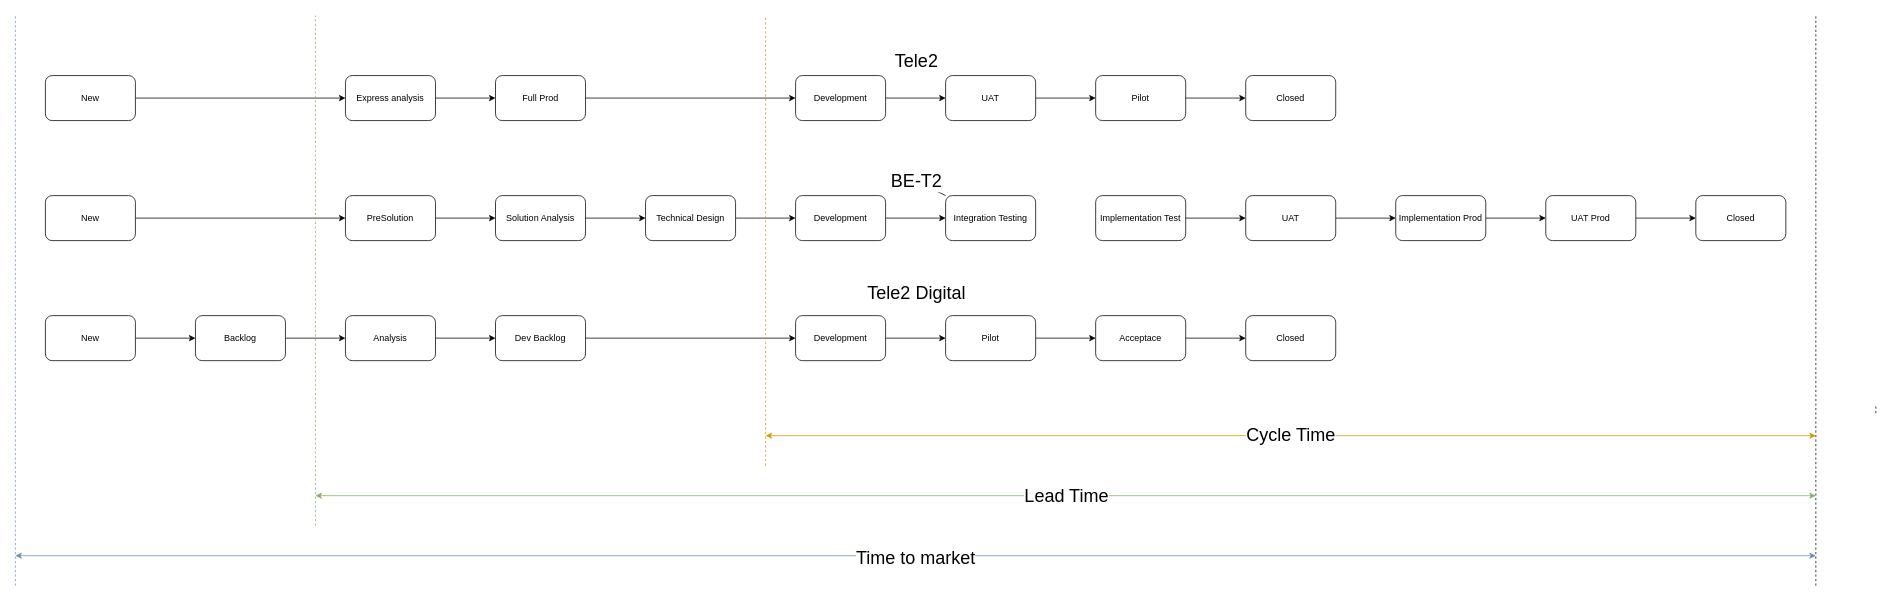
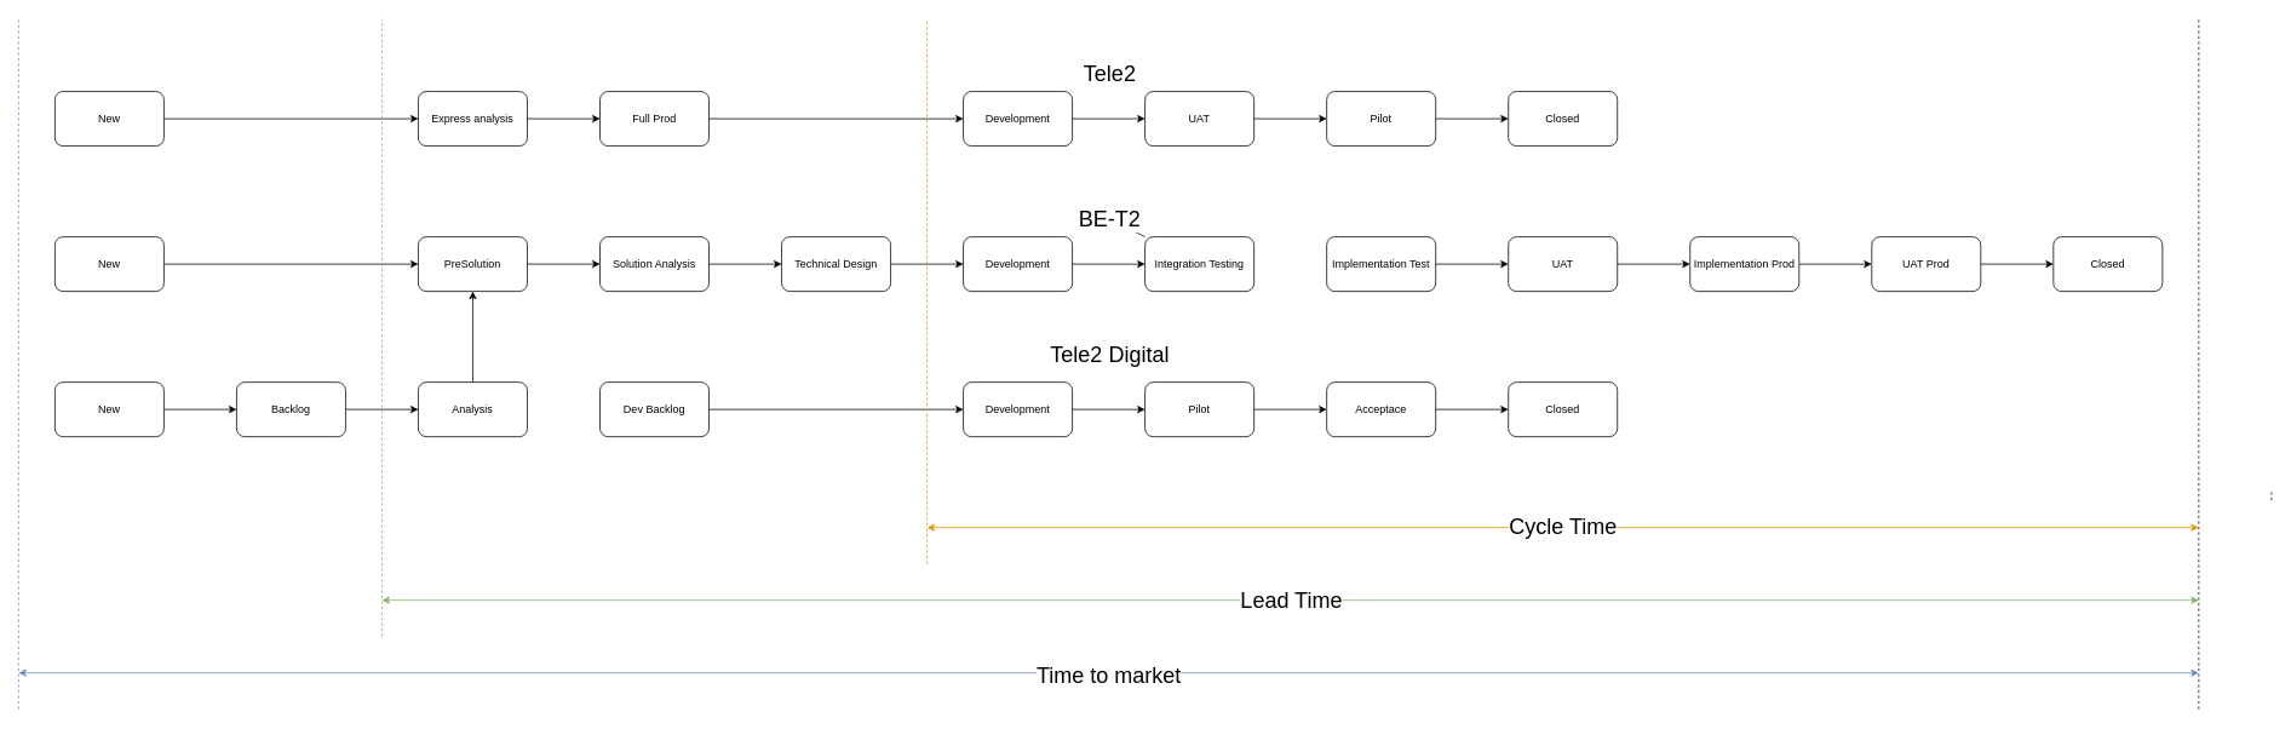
- <mxCell id="40" style="edgeStyle=orthogonalEdgeStyle;rounded=0;orthogonalLoop=1;jettySize=auto;html=1;" parent="1" source="41" target="43" edge="1"><mxGeometry relative="1" as="geometry" /></mxCell>
+ <mxCell id="40" style="edgeStyle=orthogonalEdgeStyle;rounded=0;orthogonalLoop=1;jettySize=auto;html=1;" parent="1" source="41" target="18" edge="1"><mxGeometry relative="1" as="geometry" /></mxCell>
